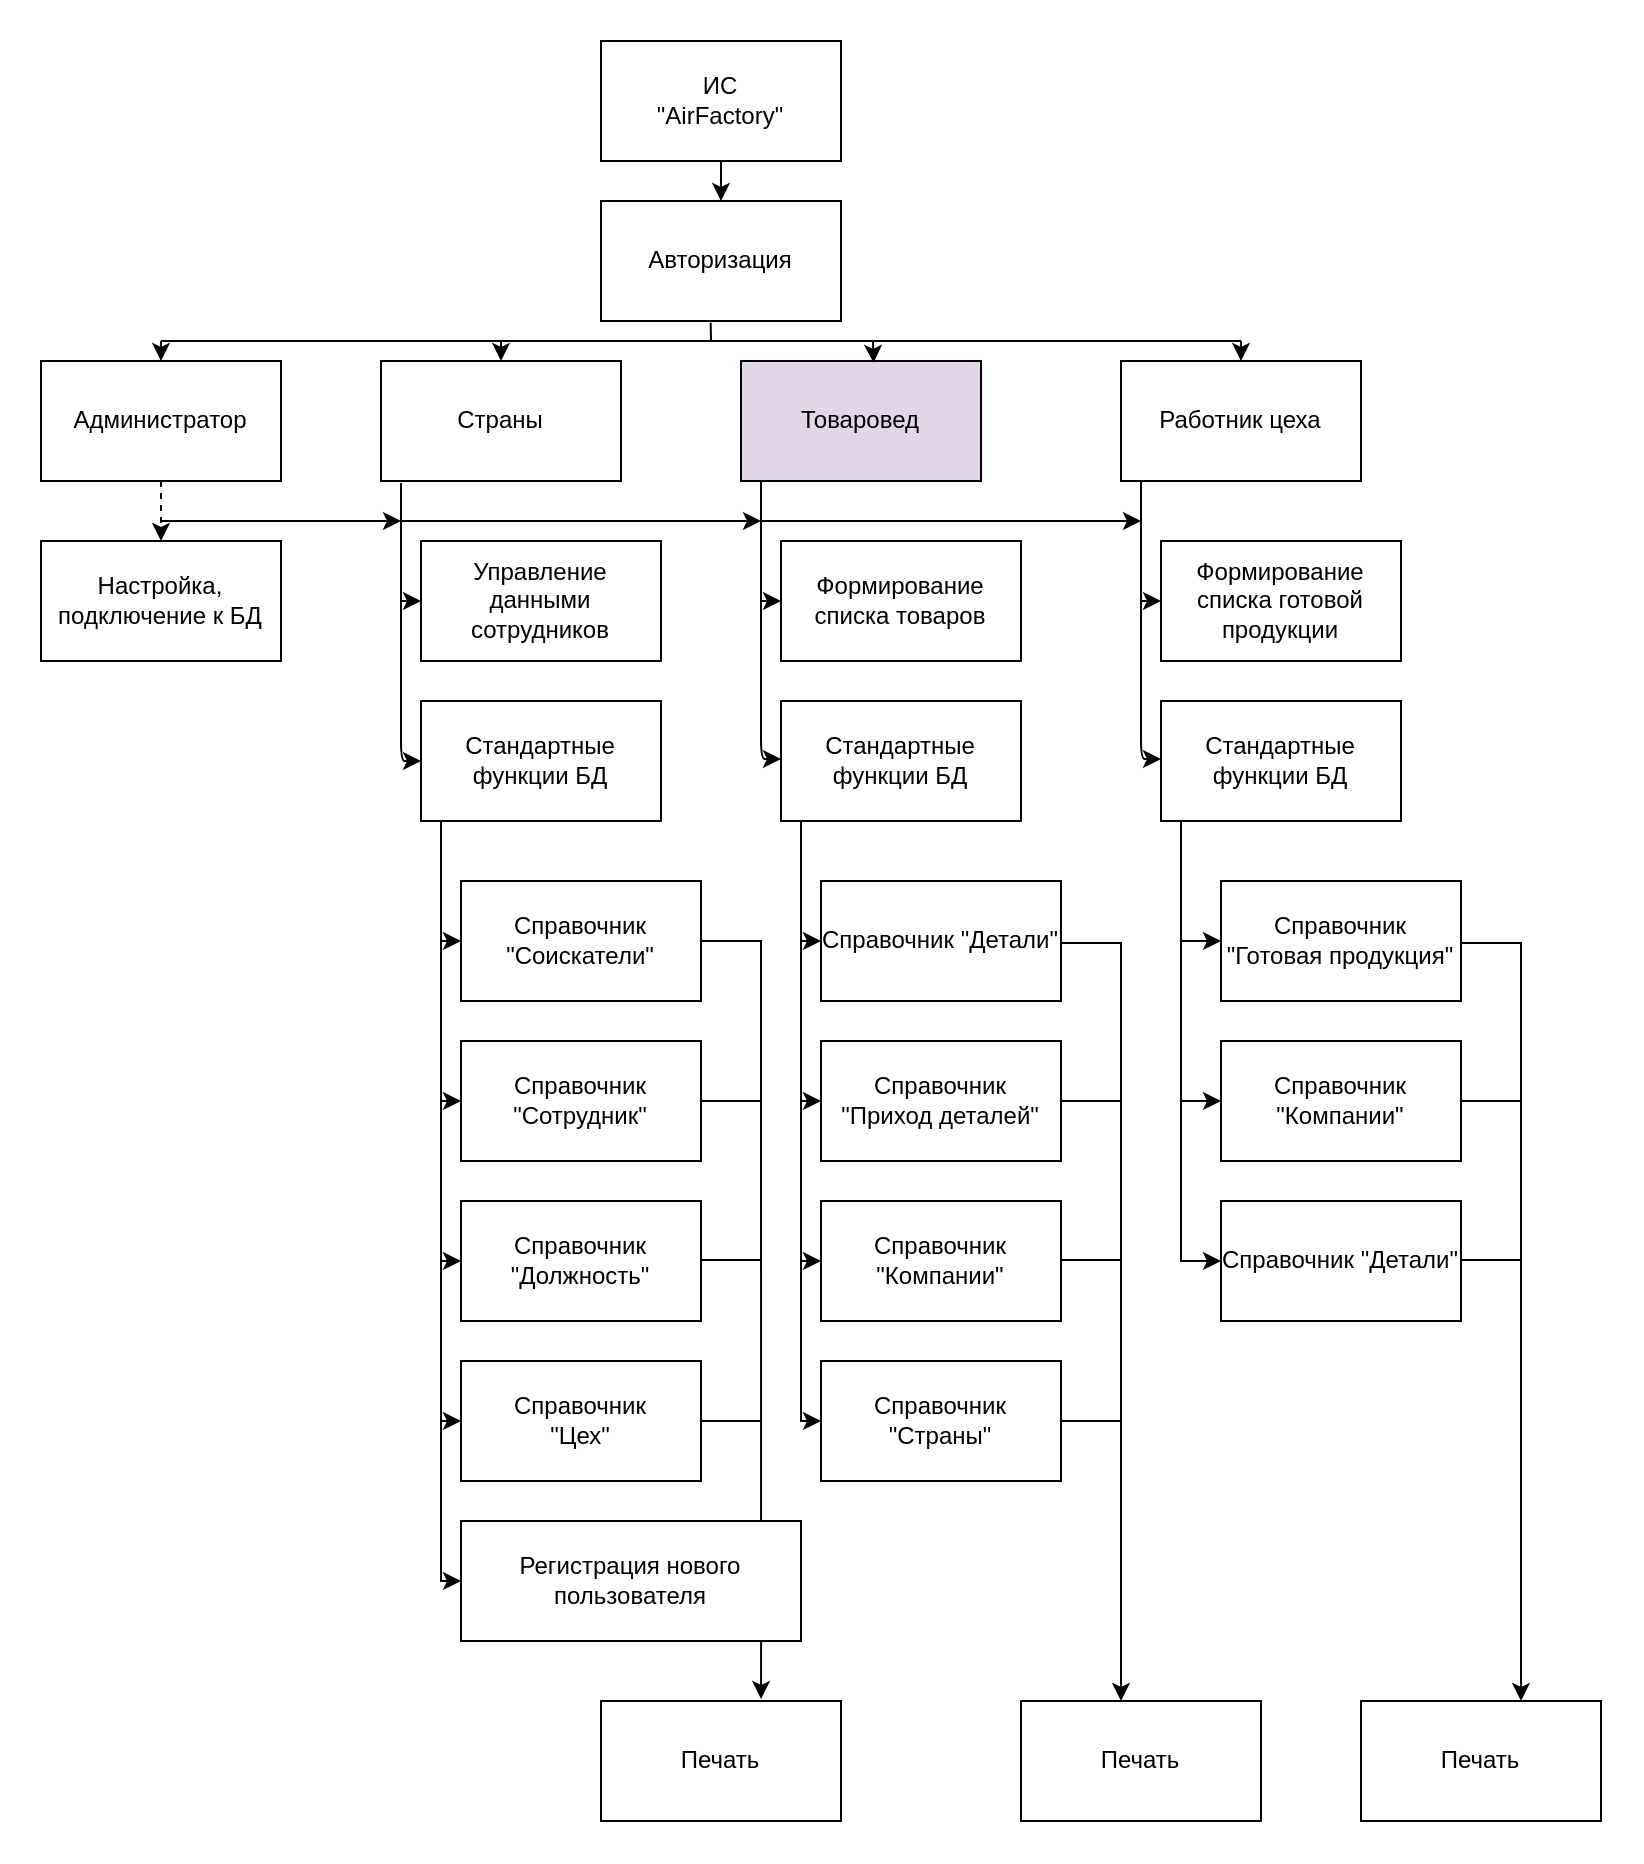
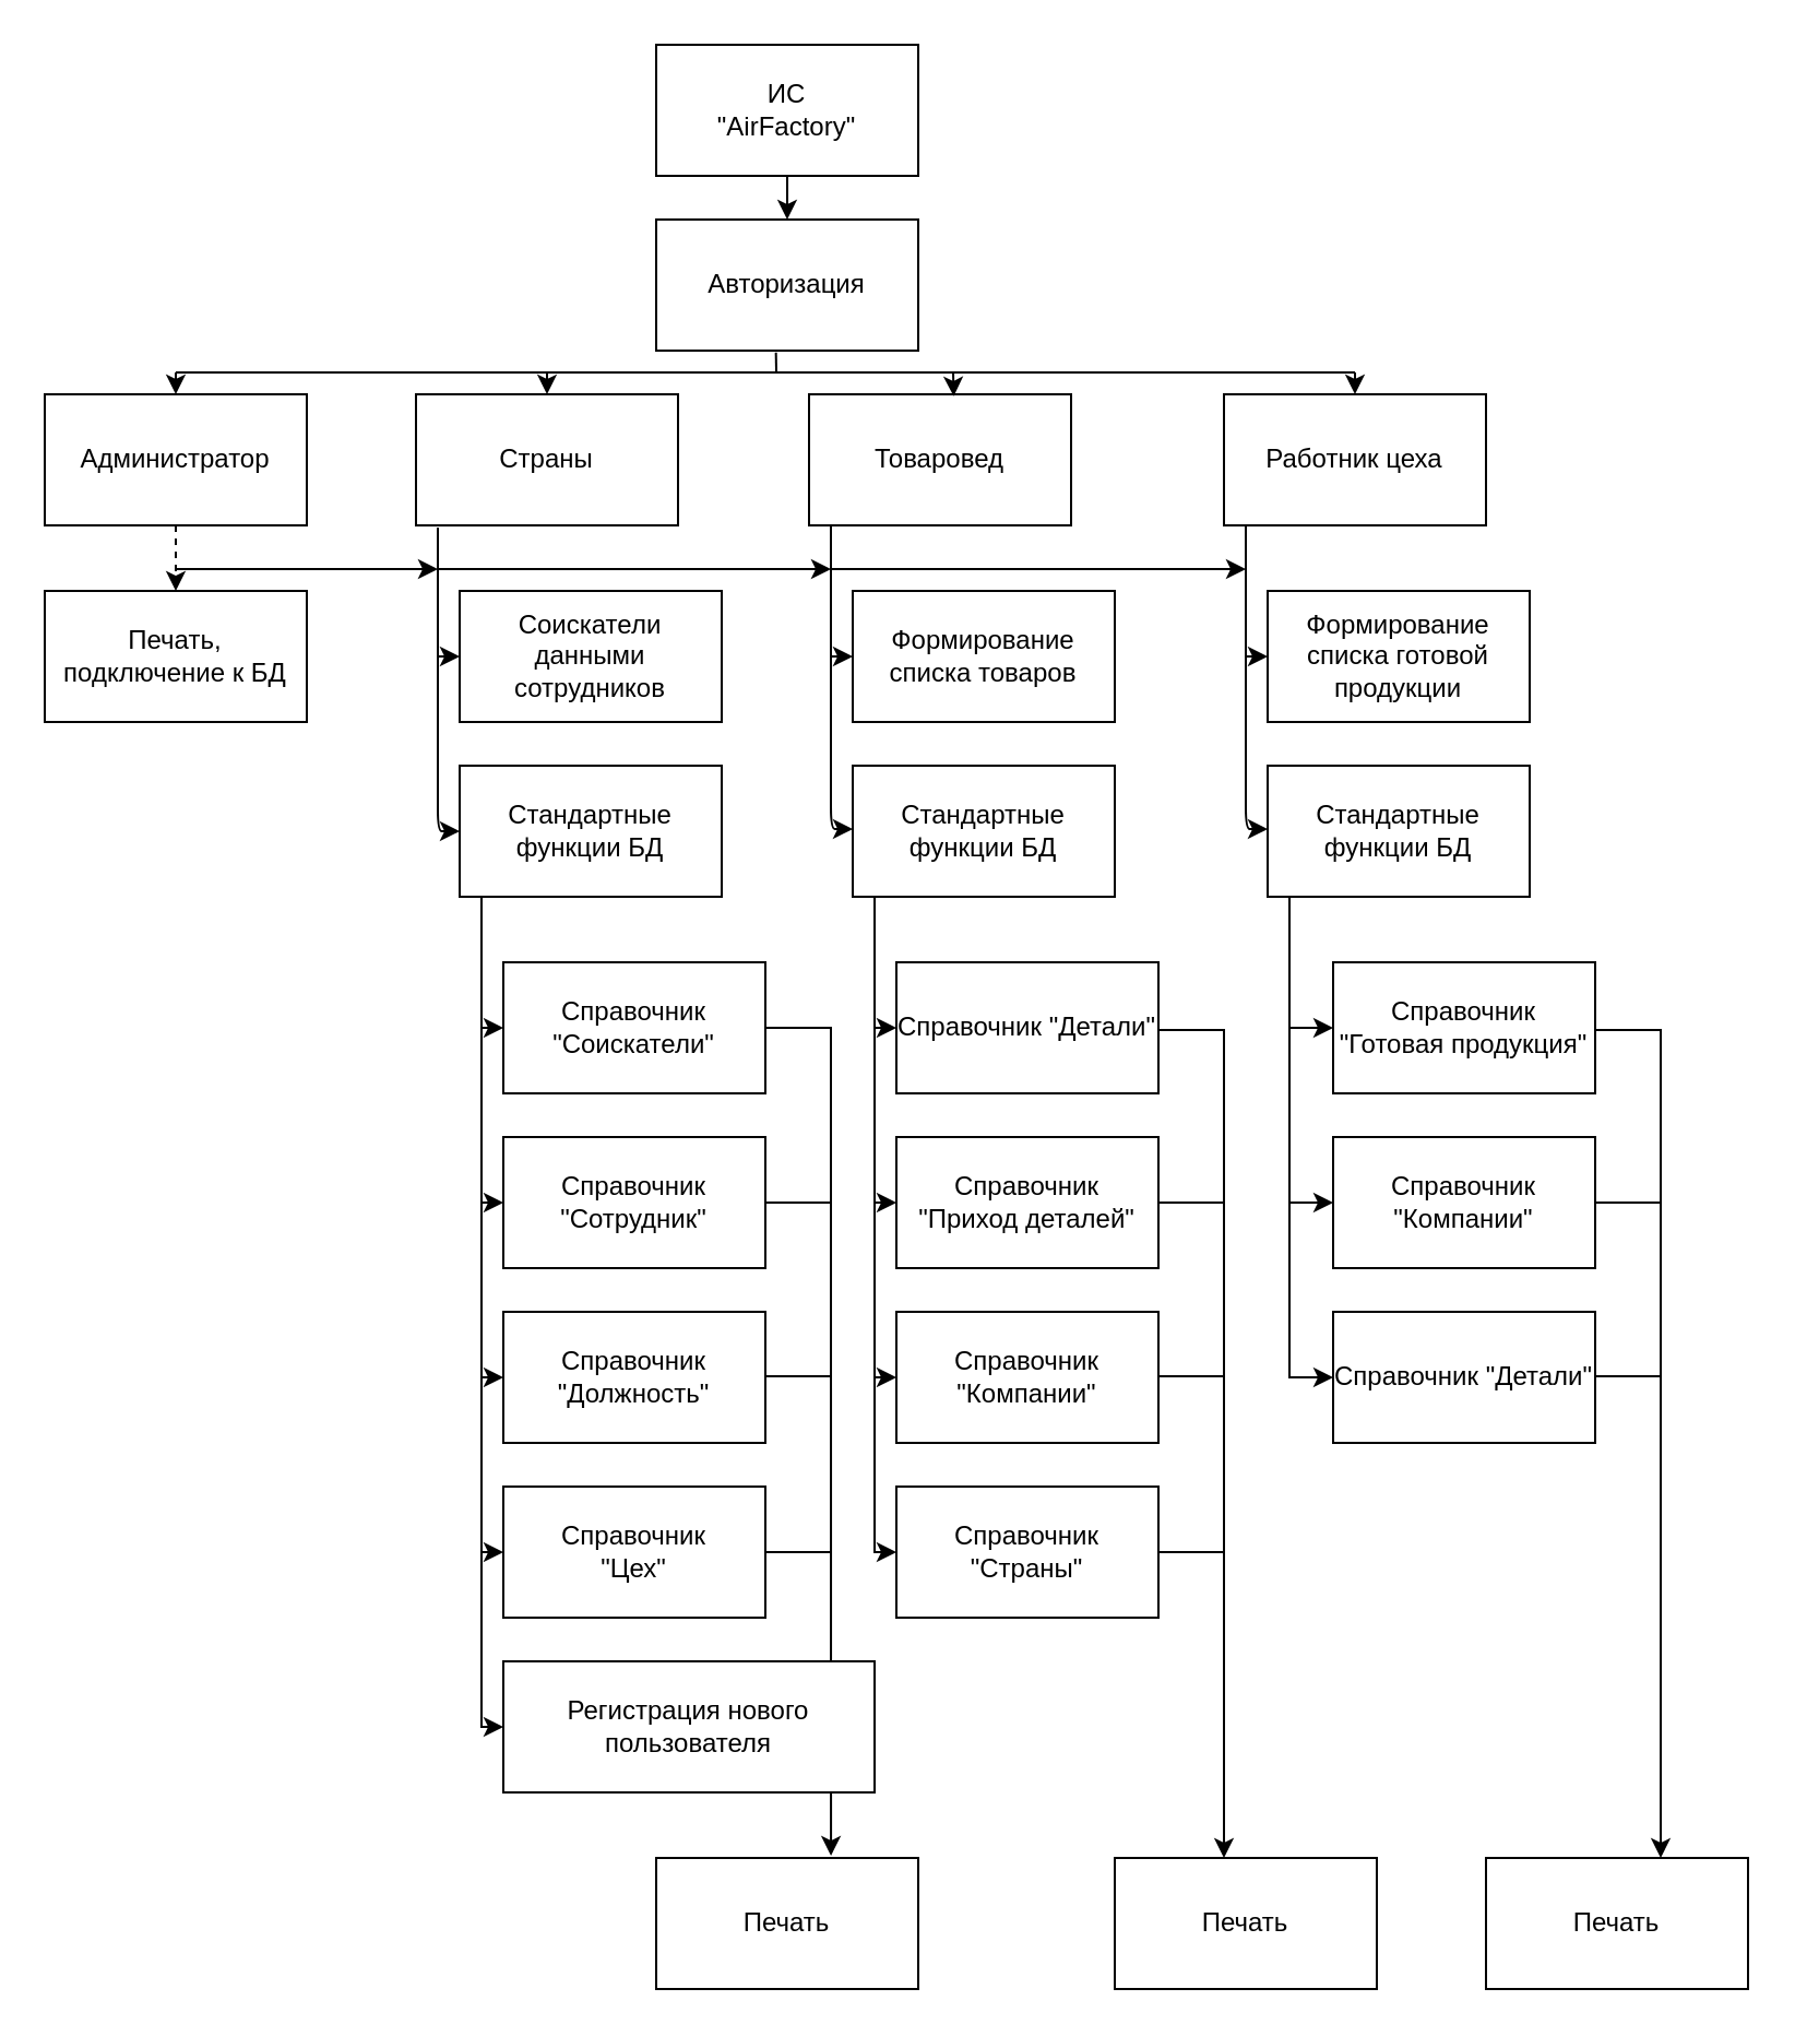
- <mxCell id="6" value="Товаровед" style="rounded=0;whiteSpace=wrap;html=1;fillColor=#e1d5e7;" vertex="1" parent="1"><mxGeometry x="370" y="180" width="120" height="60" as="geometry" /></mxCell>
+ <mxCell id="6" value="Товаровед" style="rounded=0;whiteSpace=wrap;html=1;" vertex="1" parent="1"><mxGeometry x="370" y="180" width="120" height="60" as="geometry" /></mxCell>
- <mxCell id="8" value="Настройка,&lt;br&gt;подключение к БД" style="rounded=0;whiteSpace=wrap;html=1;" vertex="1" parent="1"><mxGeometry x="20" y="270" width="120" height="60" as="geometry" /></mxCell>
+ <mxCell id="8" value="Печать,&lt;br&gt;подключение к БД" style="rounded=0;whiteSpace=wrap;html=1;" vertex="1" parent="1"><mxGeometry x="20" y="270" width="120" height="60" as="geometry" /></mxCell>
- <mxCell id="9" value="Управление данными сотрудников" style="rounded=0;whiteSpace=wrap;html=1;" vertex="1" parent="1"><mxGeometry x="210" y="270" width="120" height="60" as="geometry" /></mxCell>
+ <mxCell id="9" value="Соискатели данными сотрудников" style="rounded=0;whiteSpace=wrap;html=1;" vertex="1" parent="1"><mxGeometry x="210" y="270" width="120" height="60" as="geometry" /></mxCell>
